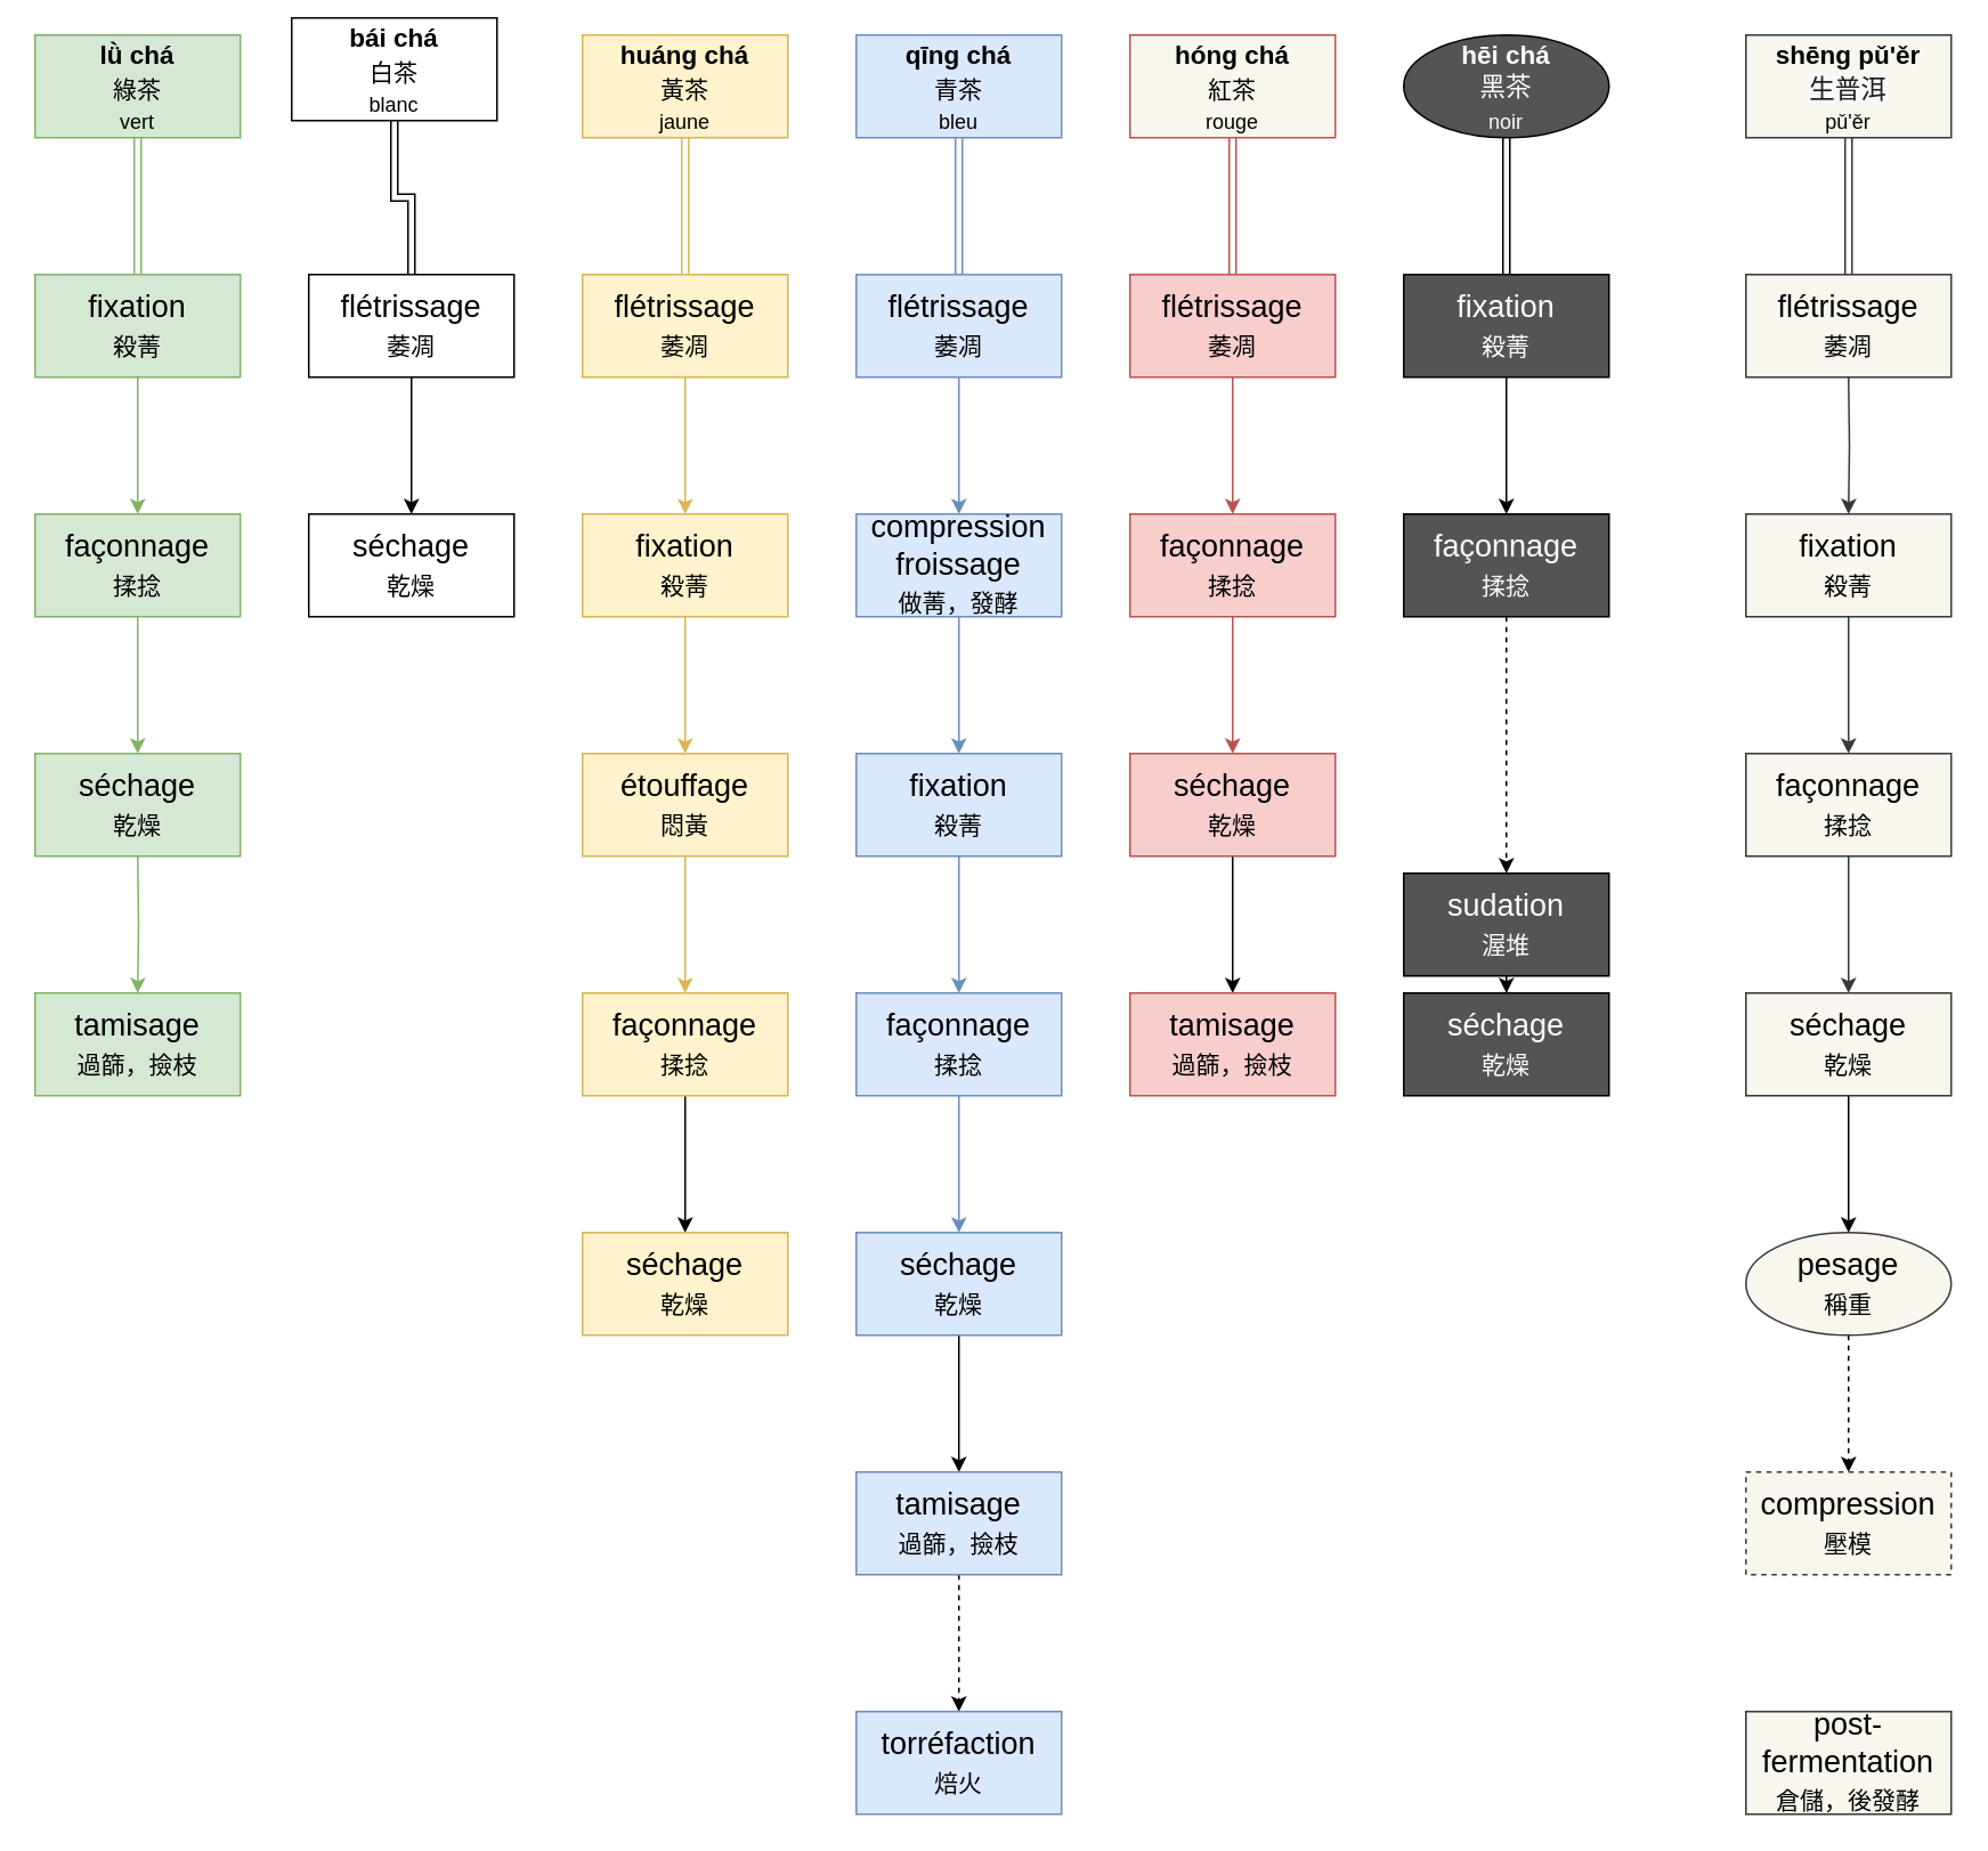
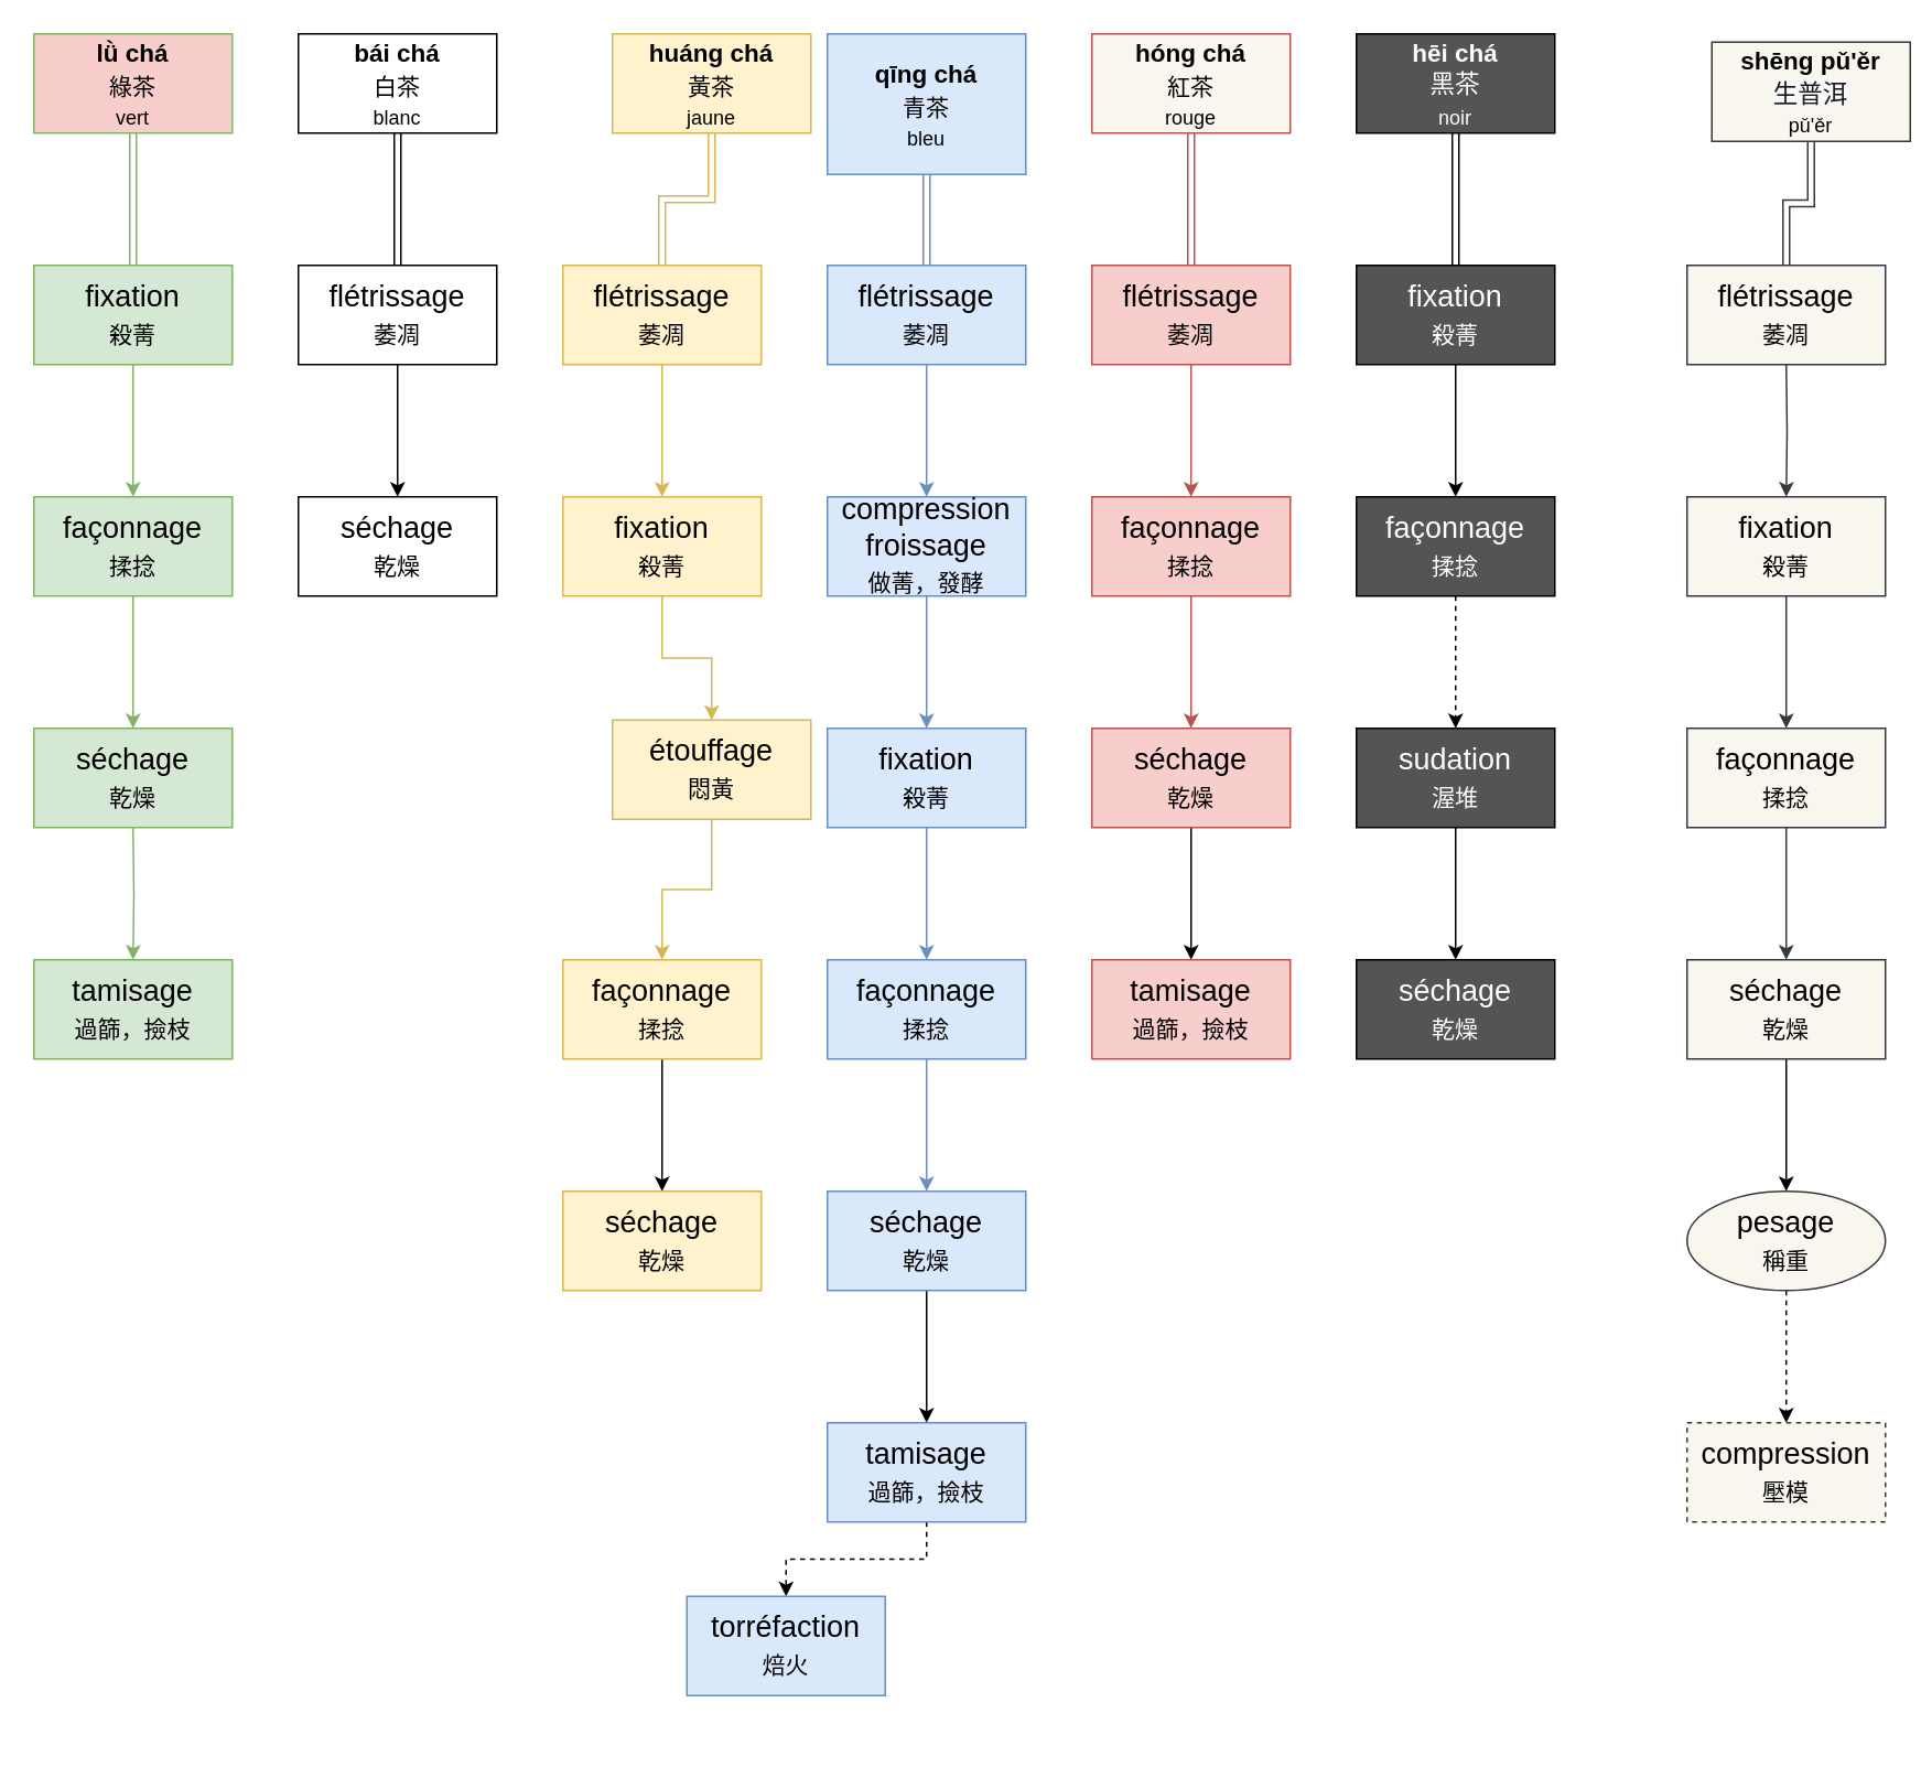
- <mxCell id="10" value="&lt;font style=&quot;font-size: 15px&quot;&gt;bái chá&lt;br&gt;&lt;/font&gt;&lt;span style=&quot;font-size: 14px ; font-weight: 400&quot;&gt;白茶&lt;/span&gt;&lt;div style=&quot;font-size: 12px&quot;&gt;&lt;font style=&quot;font-size: 12px&quot;&gt;&lt;span style=&quot;font-weight: normal&quot;&gt;blanc&lt;/span&gt;&lt;/font&gt;&lt;font style=&quot;font-size: 15px&quot;&gt;&lt;br&gt;&lt;/font&gt;&lt;/div&gt;" style="rounded=0;whiteSpace=wrap;html=1;fontSize=16;fontStyle=1;fontFamily=Helvetica;" parent="1" vertex="1"><mxGeometry x="170" y="10" width="120" height="60" as="geometry" /></mxCell>
+ <mxCell id="10" value="&lt;font style=&quot;font-size: 15px&quot;&gt;bái chá&lt;br&gt;&lt;/font&gt;&lt;span style=&quot;font-size: 14px ; font-weight: 400&quot;&gt;白茶&lt;/span&gt;&lt;div style=&quot;font-size: 12px&quot;&gt;&lt;font style=&quot;font-size: 12px&quot;&gt;&lt;span style=&quot;font-weight: normal&quot;&gt;blanc&lt;/span&gt;&lt;/font&gt;&lt;font style=&quot;font-size: 15px&quot;&gt;&lt;br&gt;&lt;/font&gt;&lt;/div&gt;" style="rounded=0;whiteSpace=wrap;html=1;fontSize=16;fontStyle=1;fontFamily=Helvetica;" parent="1" vertex="1"><mxGeometry x="180" y="20" width="120" height="60" as="geometry" /></mxCell>
- <mxCell id="3" value="&lt;font&gt;&lt;span style=&quot;font-size: 15px&quot;&gt;lǜ chá&lt;/span&gt;&lt;br&gt;&lt;span style=&quot;font-size: 14px ; font-weight: 400&quot;&gt;綠茶&lt;/span&gt;&lt;br&gt;&lt;/font&gt;&lt;div style=&quot;font-size: 12px&quot;&gt;&lt;font style=&quot;font-size: 12px&quot;&gt;&lt;span style=&quot;font-weight: normal&quot;&gt;vert&lt;/span&gt;&lt;/font&gt;&lt;font style=&quot;font-size: 15px&quot;&gt;&lt;br&gt;&lt;/font&gt;&lt;/div&gt;" style="rounded=0;whiteSpace=wrap;html=1;fillColor=#d5e8d4;strokeColor=#82b366;fontSize=16;fontStyle=1;fontFamily=Helvetica;" parent="1" vertex="1"><mxGeometry x="20" y="20" width="120" height="60" as="geometry" /></mxCell>
+ <mxCell id="3" value="&lt;font&gt;&lt;span style=&quot;font-size: 15px&quot;&gt;lǜ chá&lt;/span&gt;&lt;br&gt;&lt;span style=&quot;font-size: 14px ; font-weight: 400&quot;&gt;綠茶&lt;/span&gt;&lt;br&gt;&lt;/font&gt;&lt;div style=&quot;font-size: 12px&quot;&gt;&lt;font style=&quot;font-size: 12px&quot;&gt;&lt;span style=&quot;font-weight: normal&quot;&gt;vert&lt;/span&gt;&lt;/font&gt;&lt;font style=&quot;font-size: 15px&quot;&gt;&lt;br&gt;&lt;/font&gt;&lt;/div&gt;" style="rounded=0;whiteSpace=wrap;html=1;fillColor=#f8cecc;strokeColor=#82b366;fontSize=16;fontStyle=1;fontFamily=Helvetica;" parent="1" vertex="1"><mxGeometry x="20" y="20" width="120" height="60" as="geometry" /></mxCell>
- <mxCell id="15" value="&lt;font style=&quot;font-size: 15px&quot;&gt;huáng chá&lt;br&gt;&lt;/font&gt;&lt;span style=&quot;font-size: 14px ; font-weight: 400&quot;&gt;黃茶&lt;/span&gt;&lt;div style=&quot;font-size: 12px&quot;&gt;&lt;font style=&quot;font-size: 12px&quot;&gt;&lt;span style=&quot;font-weight: normal&quot;&gt;jaune&lt;/span&gt;&lt;/font&gt;&lt;font style=&quot;font-size: 15px&quot;&gt;&lt;br&gt;&lt;/font&gt;&lt;/div&gt;" style="rounded=0;whiteSpace=wrap;html=1;fillColor=#fff2cc;strokeColor=#d6b656;fontSize=16;fontStyle=1;fontFamily=Helvetica;" parent="1" vertex="1"><mxGeometry x="340" y="20" width="120" height="60" as="geometry" /></mxCell>
+ <mxCell id="15" value="&lt;font style=&quot;font-size: 15px&quot;&gt;huáng chá&lt;br&gt;&lt;/font&gt;&lt;span style=&quot;font-size: 14px ; font-weight: 400&quot;&gt;黃茶&lt;/span&gt;&lt;div style=&quot;font-size: 12px&quot;&gt;&lt;font style=&quot;font-size: 12px&quot;&gt;&lt;span style=&quot;font-weight: normal&quot;&gt;jaune&lt;/span&gt;&lt;/font&gt;&lt;font style=&quot;font-size: 15px&quot;&gt;&lt;br&gt;&lt;/font&gt;&lt;/div&gt;" style="rounded=0;whiteSpace=wrap;html=1;fillColor=#fff2cc;strokeColor=#d6b656;fontSize=16;fontStyle=1;fontFamily=Helvetica;" parent="1" vertex="1"><mxGeometry x="370" y="20" width="120" height="60" as="geometry" /></mxCell>
- <mxCell id="26" value="&lt;font style=&quot;font-size: 15px&quot;&gt;qīng chá&lt;br&gt;&lt;font style=&quot;font-size: 15px&quot; size=&quot;1&quot;&gt;&lt;span style=&quot;font-weight: normal ; font-size: 14px&quot;&gt;青茶&lt;/span&gt;&lt;/font&gt;&lt;/font&gt;&lt;div style=&quot;font-size: 12px&quot;&gt;&lt;font style=&quot;font-size: 12px&quot;&gt;&lt;span style=&quot;font-weight: normal&quot;&gt;bleu&lt;/span&gt;&lt;/font&gt;&lt;font style=&quot;font-size: 15px&quot;&gt;&lt;br&gt;&lt;/font&gt;&lt;/div&gt;" style="rounded=0;whiteSpace=wrap;html=1;fillColor=#dae8fc;strokeColor=#6c8ebf;fontSize=16;fontStyle=1;fontFamily=Helvetica;" parent="1" vertex="1"><mxGeometry x="500" y="20" width="120" height="60" as="geometry" /></mxCell>
+ <mxCell id="26" value="&lt;font style=&quot;font-size: 15px&quot;&gt;qīng chá&lt;br&gt;&lt;font style=&quot;font-size: 15px&quot; size=&quot;1&quot;&gt;&lt;span style=&quot;font-weight: normal ; font-size: 14px&quot;&gt;青茶&lt;/span&gt;&lt;/font&gt;&lt;/font&gt;&lt;div style=&quot;font-size: 12px&quot;&gt;&lt;font style=&quot;font-size: 12px&quot;&gt;&lt;span style=&quot;font-weight: normal&quot;&gt;bleu&lt;/span&gt;&lt;/font&gt;&lt;font style=&quot;font-size: 15px&quot;&gt;&lt;br&gt;&lt;/font&gt;&lt;/div&gt;" style="rounded=0;whiteSpace=wrap;html=1;fillColor=#dae8fc;strokeColor=#6c8ebf;fontSize=16;fontStyle=1;fontFamily=Helvetica;" parent="1" vertex="1"><mxGeometry x="500" y="20" width="120" height="85" as="geometry" /></mxCell>
- <mxCell id="50" value="&lt;font&gt;&lt;span style=&quot;font-size: 15px&quot;&gt;hēi chá&lt;/span&gt;&lt;br&gt;&lt;span&gt;&lt;span style=&quot;font-size: 15px ; font-weight: 400&quot;&gt;黑茶&lt;br&gt;&lt;/span&gt;&lt;span style=&quot;font-size: 12px ; font-weight: normal&quot;&gt;noir&lt;/span&gt;&lt;/span&gt;&lt;span style=&quot;font-size: 15px ; font-weight: normal&quot;&gt;&lt;br&gt;&lt;/span&gt;&lt;/font&gt;" style="ellipse;whiteSpace=wrap;html=1;fillColor=#545454;fontColor=#FCFCFC;fontSize=16;fontStyle=1;fontFamily=Helvetica;" parent="1" vertex="1"><mxGeometry x="820" y="20" width="120" height="60" as="geometry" /></mxCell>
+ <mxCell id="50" value="&lt;font&gt;&lt;span style=&quot;font-size: 15px&quot;&gt;hēi chá&lt;/span&gt;&lt;br&gt;&lt;span&gt;&lt;span style=&quot;font-size: 15px ; font-weight: 400&quot;&gt;黑茶&lt;br&gt;&lt;/span&gt;&lt;span style=&quot;font-size: 12px ; font-weight: normal&quot;&gt;noir&lt;/span&gt;&lt;/span&gt;&lt;span style=&quot;font-size: 15px ; font-weight: normal&quot;&gt;&lt;br&gt;&lt;/span&gt;&lt;/font&gt;" style="rounded=0;whiteSpace=wrap;html=1;fillColor=#545454;fontColor=#FCFCFC;fontSize=16;fontStyle=1;fontFamily=Helvetica;" parent="1" vertex="1"><mxGeometry x="820" y="20" width="120" height="60" as="geometry" /></mxCell>
- <mxCell id="59" value="&lt;font style=&quot;font-size: 15px&quot;&gt;shēng pǔ'ěr&lt;br&gt;&lt;span style=&quot;color: rgb(29 , 28 , 29) ; font-family: , &amp;#34;applelogo&amp;#34; , sans-serif ; font-weight: 400 ; text-align: left ; background-color: rgb(248 , 248 , 248)&quot;&gt;生普洱&lt;/span&gt;&lt;br&gt;&lt;/font&gt;&lt;div style=&quot;font-size: 12px&quot;&gt;&lt;font style=&quot;font-size: 12px&quot;&gt;&lt;span style=&quot;font-weight: normal&quot;&gt;pǔ'ěr&lt;/span&gt;&lt;/font&gt;&lt;font style=&quot;font-size: 15px&quot;&gt;&lt;br&gt;&lt;/font&gt;&lt;/div&gt;" style="rounded=0;whiteSpace=wrap;html=1;fillColor=#f9f7ed;strokeColor=#36393d;fontSize=16;fontStyle=1;fontFamily=Helvetica;" parent="1" vertex="1"><mxGeometry x="1020" y="20" width="120" height="60" as="geometry" /></mxCell>
+ <mxCell id="59" value="&lt;font style=&quot;font-size: 15px&quot;&gt;shēng pǔ'ěr&lt;br&gt;&lt;span style=&quot;color: rgb(29 , 28 , 29) ; font-family: , &amp;#34;applelogo&amp;#34; , sans-serif ; font-weight: 400 ; text-align: left ; background-color: rgb(248 , 248 , 248)&quot;&gt;生普洱&lt;/span&gt;&lt;br&gt;&lt;/font&gt;&lt;div style=&quot;font-size: 12px&quot;&gt;&lt;font style=&quot;font-size: 12px&quot;&gt;&lt;span style=&quot;font-weight: normal&quot;&gt;pǔ'ěr&lt;/span&gt;&lt;/font&gt;&lt;font style=&quot;font-size: 15px&quot;&gt;&lt;br&gt;&lt;/font&gt;&lt;/div&gt;" style="rounded=0;whiteSpace=wrap;html=1;fillColor=#f9f7ed;strokeColor=#36393d;fontSize=16;fontStyle=1;fontFamily=Helvetica;" parent="1" vertex="1"><mxGeometry x="1035" y="25" width="120" height="60" as="geometry" /></mxCell>
- <mxCell id="21" value="étouffage&lt;br&gt;&lt;font style=&quot;font-size: 14px&quot;&gt;悶黃&lt;/font&gt;" style="rounded=0;whiteSpace=wrap;html=1;fillColor=#fff2cc;strokeColor=#d6b656;fontSize=18;" parent="1" vertex="1"><mxGeometry x="340" y="440" width="120" height="60" as="geometry" /></mxCell>
+ <mxCell id="21" value="étouffage&lt;br&gt;&lt;font style=&quot;font-size: 14px&quot;&gt;悶黃&lt;/font&gt;" style="rounded=0;whiteSpace=wrap;html=1;fillColor=#fff2cc;strokeColor=#d6b656;fontSize=18;" parent="1" vertex="1"><mxGeometry x="370" y="435" width="120" height="60" as="geometry" /></mxCell>
- <mxCell id="56" value="sudation&lt;br&gt;&lt;font style=&quot;font-size: 14px&quot;&gt;渥堆&lt;/font&gt;" style="rounded=0;whiteSpace=wrap;html=1;fillColor=#545454;fontColor=#FCFCFC;fontSize=18;" parent="1" vertex="1"><mxGeometry x="820" y="510" width="120" height="60" as="geometry" /></mxCell>
+ <mxCell id="56" value="sudation&lt;br&gt;&lt;font style=&quot;font-size: 14px&quot;&gt;渥堆&lt;/font&gt;" style="rounded=0;whiteSpace=wrap;html=1;fillColor=#545454;fontColor=#FCFCFC;fontSize=18;" parent="1" vertex="1"><mxGeometry x="820" y="440" width="120" height="60" as="geometry" /></mxCell>
- <mxCell id="39" value="torréfaction&lt;br&gt;&lt;font style=&quot;font-size: 14px&quot;&gt;焙火&lt;/font&gt;" style="rounded=0;whiteSpace=wrap;html=1;fillColor=#dae8fc;strokeColor=#6c8ebf;fontSize=18;" parent="1" vertex="1"><mxGeometry x="500" y="1000" width="120" height="60" as="geometry" /></mxCell>
+ <mxCell id="39" value="torréfaction&lt;br&gt;&lt;font style=&quot;font-size: 14px&quot;&gt;焙火&lt;/font&gt;" style="rounded=0;whiteSpace=wrap;html=1;fillColor=#dae8fc;strokeColor=#6c8ebf;fontSize=18;" parent="1" vertex="1"><mxGeometry x="415" y="965" width="120" height="60" as="geometry" /></mxCell>
- <mxCell id="71" value="post-fermentation&lt;br&gt;&lt;font style=&quot;font-size: 14px&quot;&gt;倉儲，後發酵&lt;/font&gt;" style="rounded=0;whiteSpace=wrap;html=1;fillColor=#f9f7ed;strokeColor=#36393d;fontSize=18;" parent="1" vertex="1"><mxGeometry x="1020" y="1000" width="120" height="60" as="geometry" /></mxCell>
